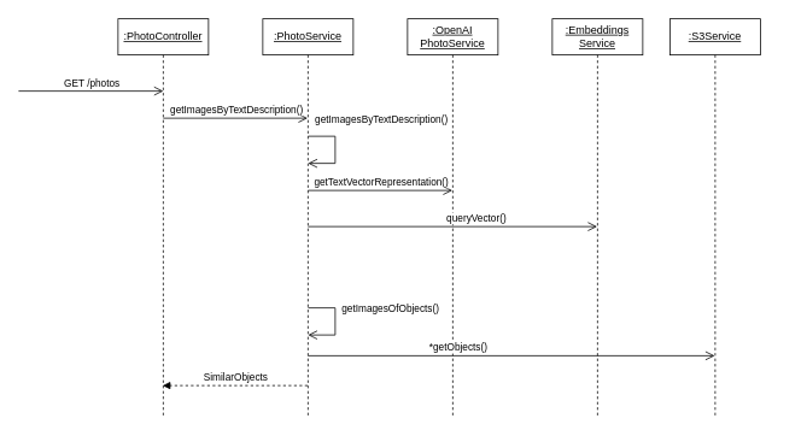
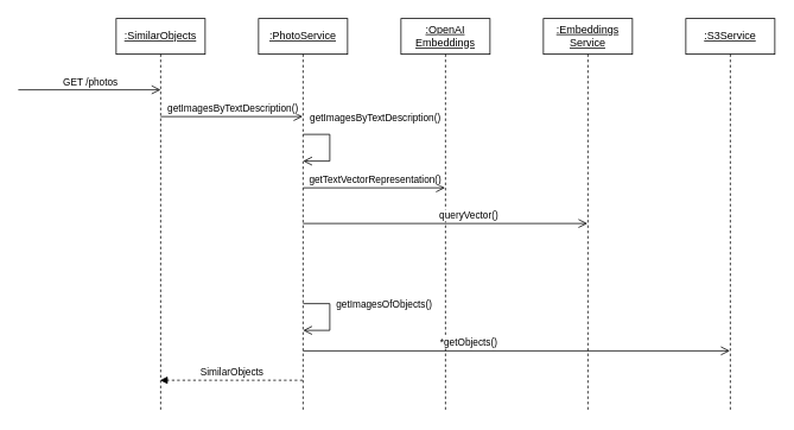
- <mxCell id="2" value="&lt;u&gt;:PhotoController&lt;/u&gt;" style="shape=umlLifeline;perimeter=lifelinePerimeter;whiteSpace=wrap;html=1;container=1;dropTarget=0;collapsible=0;recursiveResize=0;outlineConnect=0;portConstraint=eastwest;newEdgeStyle={&quot;edgeStyle&quot;:&quot;elbowEdgeStyle&quot;,&quot;elbow&quot;:&quot;vertical&quot;,&quot;curved&quot;:0,&quot;rounded&quot;:0};" vertex="1" parent="1"><mxGeometry x="130" y="20" width="100" height="440" as="geometry" /></mxCell>
+ <mxCell id="2" value="&lt;u&gt;:SimilarObjects&lt;/u&gt;" style="shape=umlLifeline;perimeter=lifelinePerimeter;whiteSpace=wrap;html=1;container=1;dropTarget=0;collapsible=0;recursiveResize=0;outlineConnect=0;portConstraint=eastwest;newEdgeStyle={&quot;edgeStyle&quot;:&quot;elbowEdgeStyle&quot;,&quot;elbow&quot;:&quot;vertical&quot;,&quot;curved&quot;:0,&quot;rounded&quot;:0};" vertex="1" parent="1"><mxGeometry x="130" y="20" width="100" height="440" as="geometry" /></mxCell>
- <mxCell id="4" value="&lt;u&gt;:OpenAI&lt;/u&gt;&lt;div&gt;&lt;u&gt;PhotoService&lt;/u&gt;&lt;/div&gt;" style="shape=umlLifeline;perimeter=lifelinePerimeter;whiteSpace=wrap;html=1;container=1;dropTarget=0;collapsible=0;recursiveResize=0;outlineConnect=0;portConstraint=eastwest;newEdgeStyle={&quot;edgeStyle&quot;:&quot;elbowEdgeStyle&quot;,&quot;elbow&quot;:&quot;vertical&quot;,&quot;curved&quot;:0,&quot;rounded&quot;:0};" vertex="1" parent="1"><mxGeometry x="450" y="20" width="100" height="440" as="geometry" /></mxCell>
+ <mxCell id="4" value="&lt;u&gt;:OpenAI&lt;/u&gt;&lt;div&gt;&lt;u&gt;Embeddings&lt;/u&gt;&lt;/div&gt;" style="shape=umlLifeline;perimeter=lifelinePerimeter;whiteSpace=wrap;html=1;container=1;dropTarget=0;collapsible=0;recursiveResize=0;outlineConnect=0;portConstraint=eastwest;newEdgeStyle={&quot;edgeStyle&quot;:&quot;elbowEdgeStyle&quot;,&quot;elbow&quot;:&quot;vertical&quot;,&quot;curved&quot;:0,&quot;rounded&quot;:0};" vertex="1" parent="1"><mxGeometry x="450" y="20" width="100" height="440" as="geometry" /></mxCell>
- <mxCell id="16" value="&lt;u&gt;:S3Service&lt;/u&gt;" style="shape=umlLifeline;perimeter=lifelinePerimeter;whiteSpace=wrap;html=1;container=1;dropTarget=0;collapsible=0;recursiveResize=0;outlineConnect=0;portConstraint=eastwest;newEdgeStyle={&quot;edgeStyle&quot;:&quot;elbowEdgeStyle&quot;,&quot;elbow&quot;:&quot;vertical&quot;,&quot;curved&quot;:0,&quot;rounded&quot;:0};" vertex="1" parent="1"><mxGeometry x="740" y="20" width="100" height="440" as="geometry" /></mxCell>
+ <mxCell id="16" value="&lt;u&gt;:S3Service&lt;/u&gt;" style="shape=umlLifeline;perimeter=lifelinePerimeter;whiteSpace=wrap;html=1;container=1;dropTarget=0;collapsible=0;recursiveResize=0;outlineConnect=0;portConstraint=eastwest;newEdgeStyle={&quot;edgeStyle&quot;:&quot;elbowEdgeStyle&quot;,&quot;elbow&quot;:&quot;vertical&quot;,&quot;curved&quot;:0,&quot;rounded&quot;:0};" vertex="1" parent="1"><mxGeometry x="770" y="20" width="100" height="440" as="geometry" /></mxCell>
